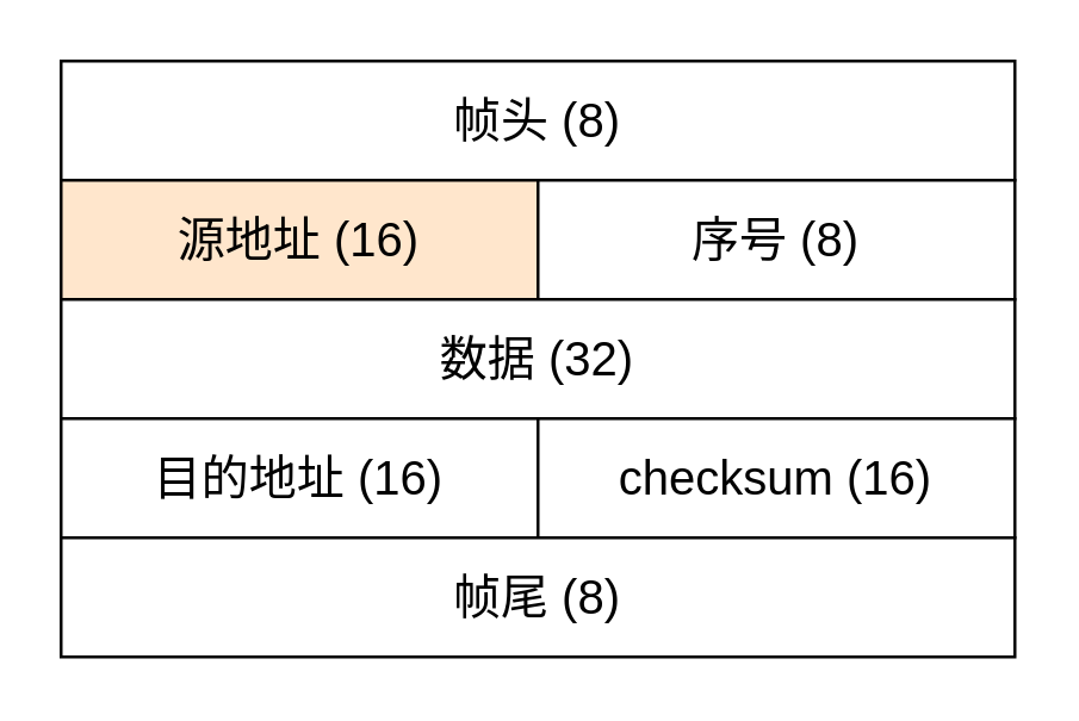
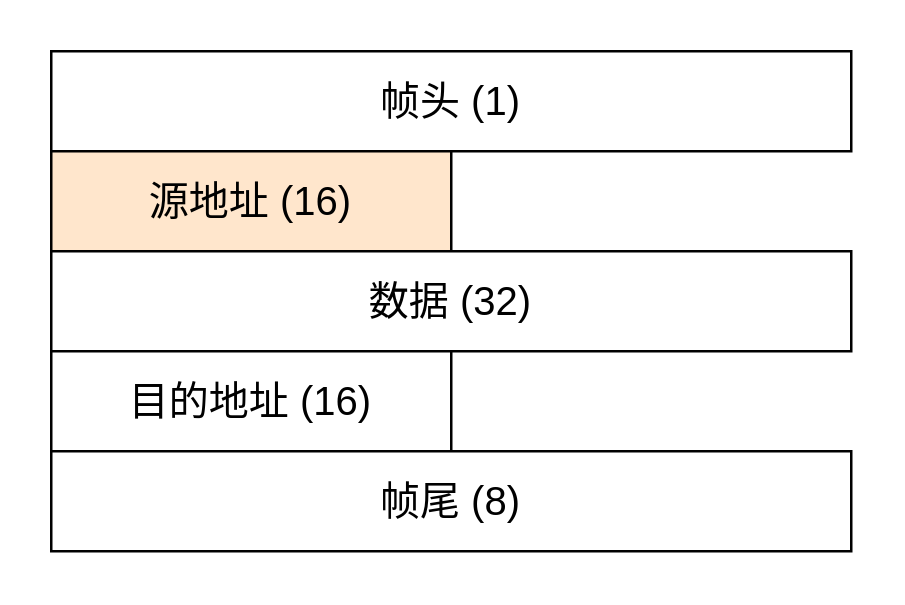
- <mxCell id="2" value="&lt;font style=&quot;font-size: 16px&quot;&gt;帧头 (8)&lt;/font&gt;" style="rounded=0;whiteSpace=wrap;html=1;align=center;" parent="1" vertex="1"><mxGeometry x="20" y="20" width="320" height="40" as="geometry" /></mxCell>
+ <mxCell id="2" value="&lt;font style=&quot;font-size: 16px&quot;&gt;帧头 (1)&lt;/font&gt;" style="rounded=0;whiteSpace=wrap;html=1;align=center;" parent="1" vertex="1"><mxGeometry x="20" y="20" width="320" height="40" as="geometry" /></mxCell>
- <mxCell id="4" value="&lt;font style=&quot;font-size: 16px&quot;&gt;序号 (8)&lt;/font&gt;" style="rounded=0;whiteSpace=wrap;html=1;align=center;" parent="1" vertex="1"><mxGeometry x="180" y="60" width="160" height="40" as="geometry" /></mxCell>
- <mxCell id="7" value="&lt;font style=&quot;font-size: 16px&quot;&gt;checksum (16)&lt;/font&gt;" style="rounded=0;whiteSpace=wrap;html=1;align=center;" parent="1" vertex="1"><mxGeometry x="180" y="140" width="160" height="40" as="geometry" /></mxCell>
